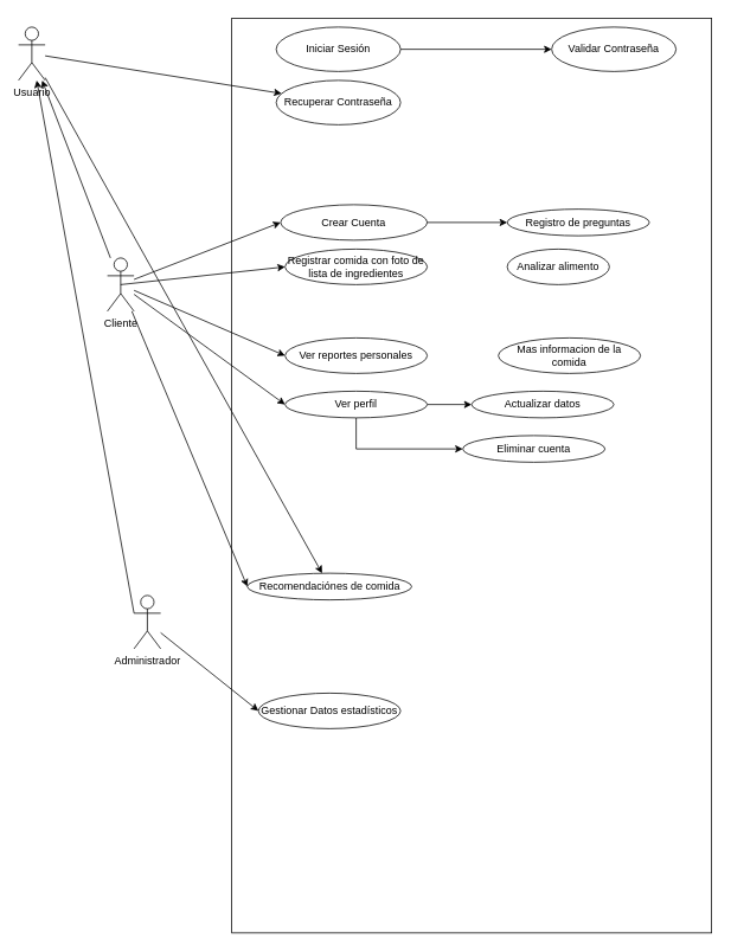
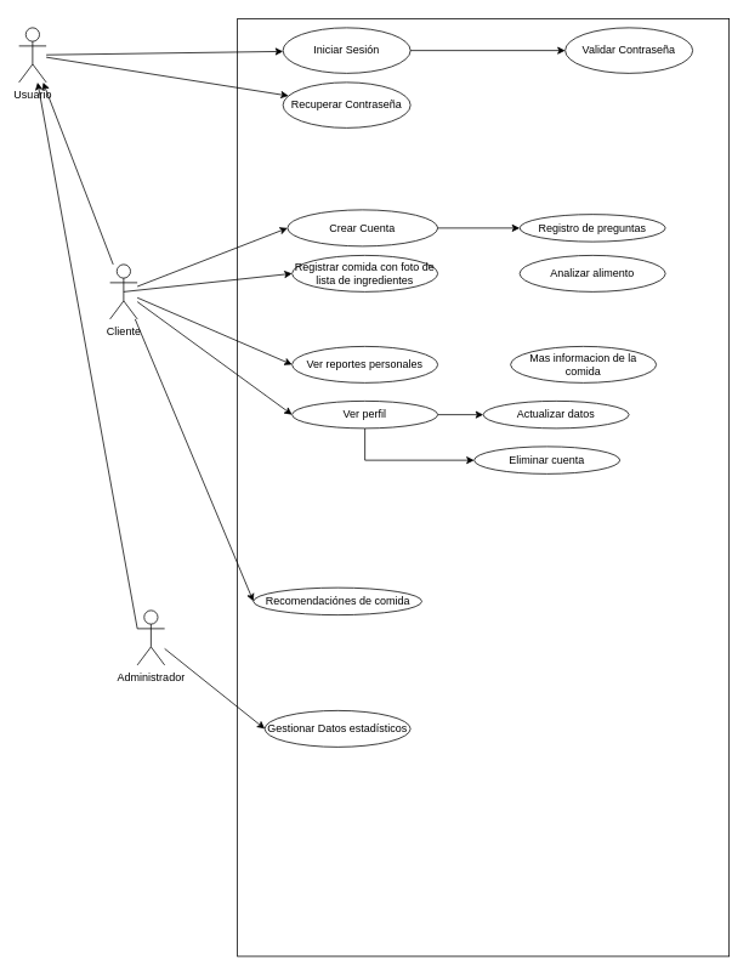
- <mxCell id="7" value="" style="endArrow=classic;html=1;rounded=0;" edge="1" parent="1" source="3" target="27"><mxGeometry width="50" height="50" relative="1" as="geometry"><mxPoint x="40" y="100" as="sourcePoint" /><mxPoint x="90" y="50" as="targetPoint" /></mxGeometry></mxCell>
+ <mxCell id="7" value="" style="endArrow=classic;html=1;rounded=0;" edge="1" parent="1" source="3" target="5"><mxGeometry width="50" height="50" relative="1" as="geometry"><mxPoint x="40" y="100" as="sourcePoint" /><mxPoint x="90" y="50" as="targetPoint" /></mxGeometry></mxCell>
- <mxCell id="26" value="Analizar alimento" style="ellipse;whiteSpace=wrap;html=1;" vertex="1" parent="1"><mxGeometry x="570" y="280" width="115" height="40" as="geometry" /></mxCell>
+ <mxCell id="26" value="Analizar alimento" style="ellipse;whiteSpace=wrap;html=1;" vertex="1" parent="1"><mxGeometry x="570" y="280" width="160" height="40" as="geometry" /></mxCell>
